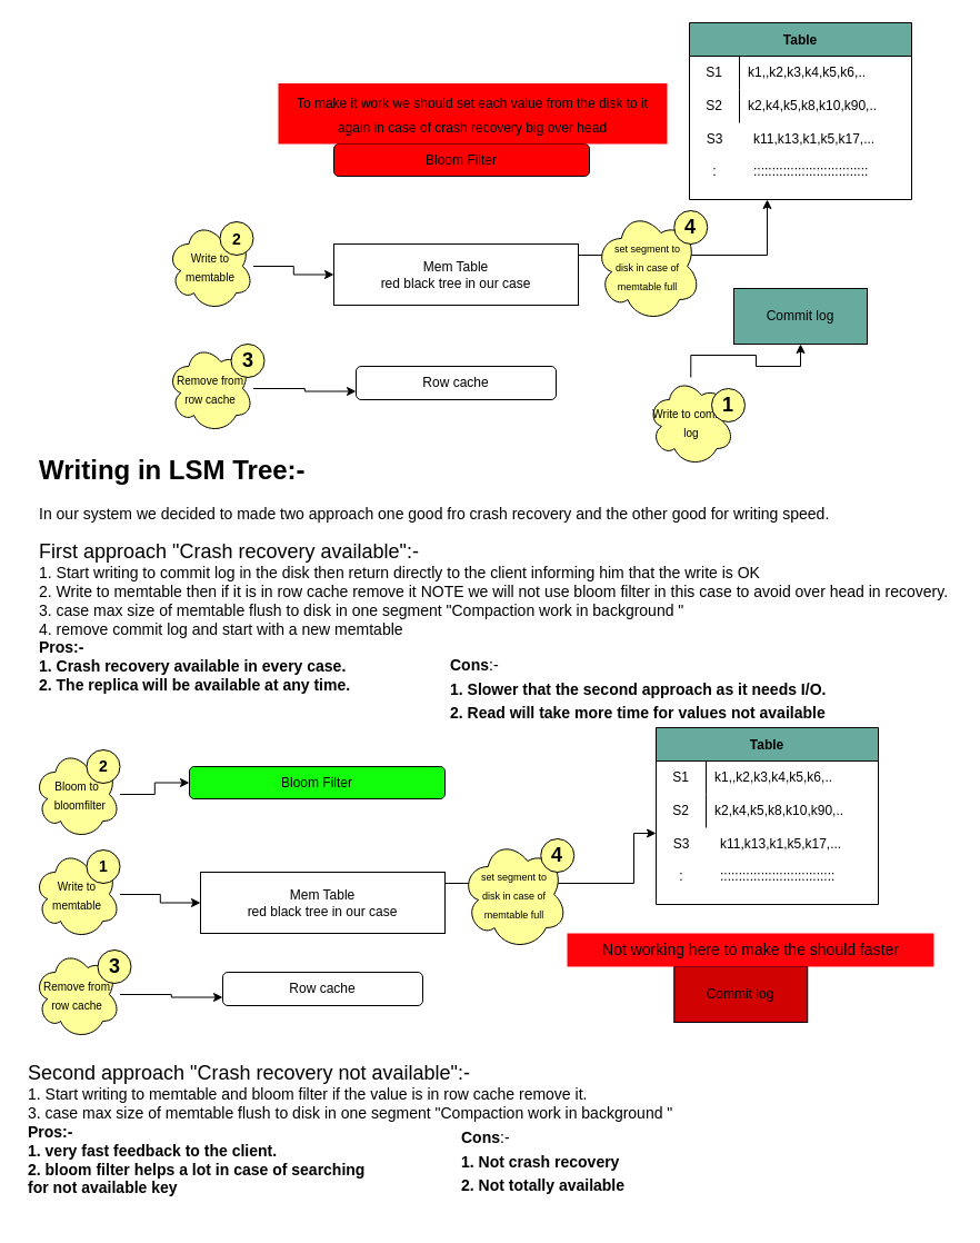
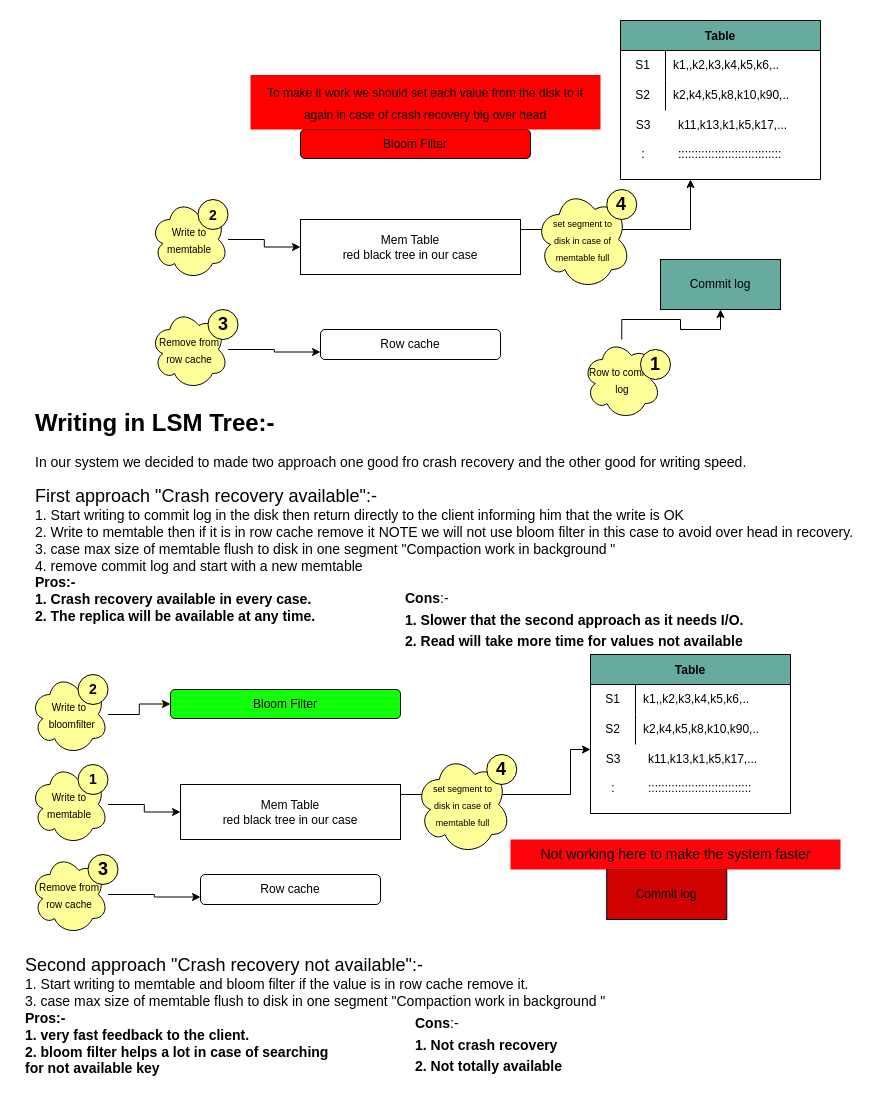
- <mxCell id="23" value="&lt;font style=&quot;font-size: 10px;&quot;&gt;Write to commit log&lt;/font&gt;" style="ellipse;shape=cloud;whiteSpace=wrap;html=1;fontSize=14;fillColor=#FFFF99;" vertex="1" parent="1"><mxGeometry x="582.5" y="339" width="77.5" height="80" as="geometry" /></mxCell>
+ <mxCell id="23" value="&lt;font style=&quot;font-size: 10px;&quot;&gt;Row to commit log&lt;/font&gt;" style="ellipse;shape=cloud;whiteSpace=wrap;html=1;fontSize=14;fillColor=#FFFF99;" vertex="1" parent="1"><mxGeometry x="582.5" y="339" width="77.5" height="80" as="geometry" /></mxCell>
- <mxCell id="63" value="&lt;div&gt;&lt;font style=&quot;font-size: 10px;&quot;&gt;Bloom to &lt;br&gt;&lt;/font&gt;&lt;/div&gt;&lt;div&gt;&lt;font style=&quot;font-size: 10px;&quot;&gt;&amp;nbsp; bloomfilter&lt;/font&gt;&lt;/div&gt;" style="ellipse;shape=cloud;whiteSpace=wrap;html=1;fontSize=14;fillColor=#FFFF99;" vertex="1" parent="1"><mxGeometry x="30" y="674" width="77.5" height="80" as="geometry" /></mxCell>
+ <mxCell id="63" value="&lt;div&gt;&lt;font style=&quot;font-size: 10px;&quot;&gt;Write to &lt;br&gt;&lt;/font&gt;&lt;/div&gt;&lt;div&gt;&lt;font style=&quot;font-size: 10px;&quot;&gt;&amp;nbsp; bloomfilter&lt;/font&gt;&lt;/div&gt;" style="ellipse;shape=cloud;whiteSpace=wrap;html=1;fontSize=14;fillColor=#FFFF99;" vertex="1" parent="1"><mxGeometry x="30" y="674" width="77.5" height="80" as="geometry" /></mxCell>
- <mxCell id="65" value="Not working here to make the should faster " style="text;html=1;align=center;verticalAlign=middle;resizable=0;points=[];autosize=1;strokeColor=none;fillColor=#FF030B;fontSize=14;" vertex="1" parent="1"><mxGeometry x="510" y="839" width="330" height="30" as="geometry" /></mxCell>
+ <mxCell id="65" value="Not working here to make the system faster " style="text;html=1;align=center;verticalAlign=middle;resizable=0;points=[];autosize=1;strokeColor=none;fillColor=#FF030B;fontSize=14;" vertex="1" parent="1"><mxGeometry x="510" y="839" width="330" height="30" as="geometry" /></mxCell>
